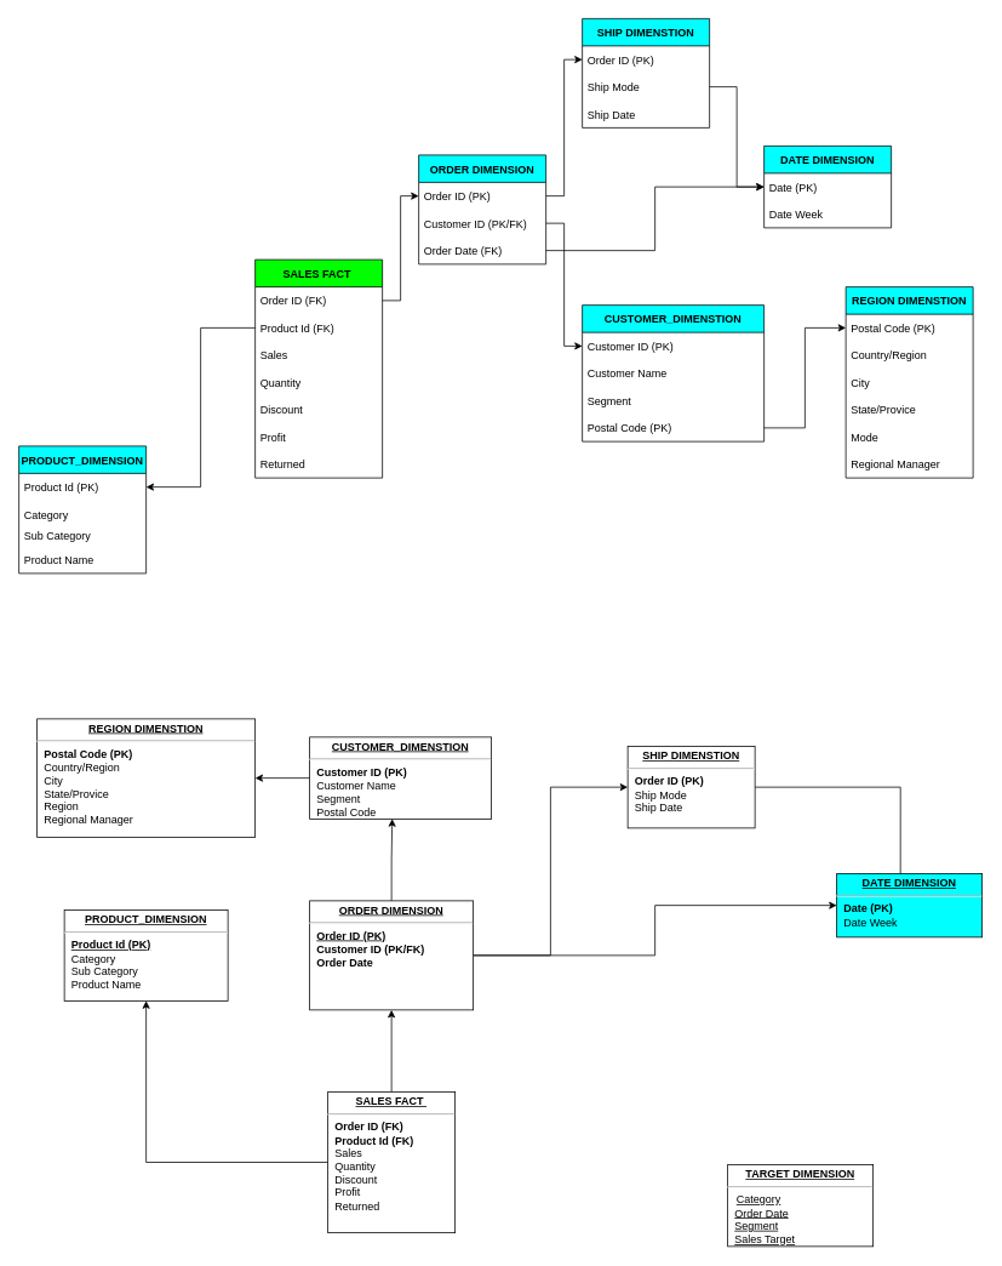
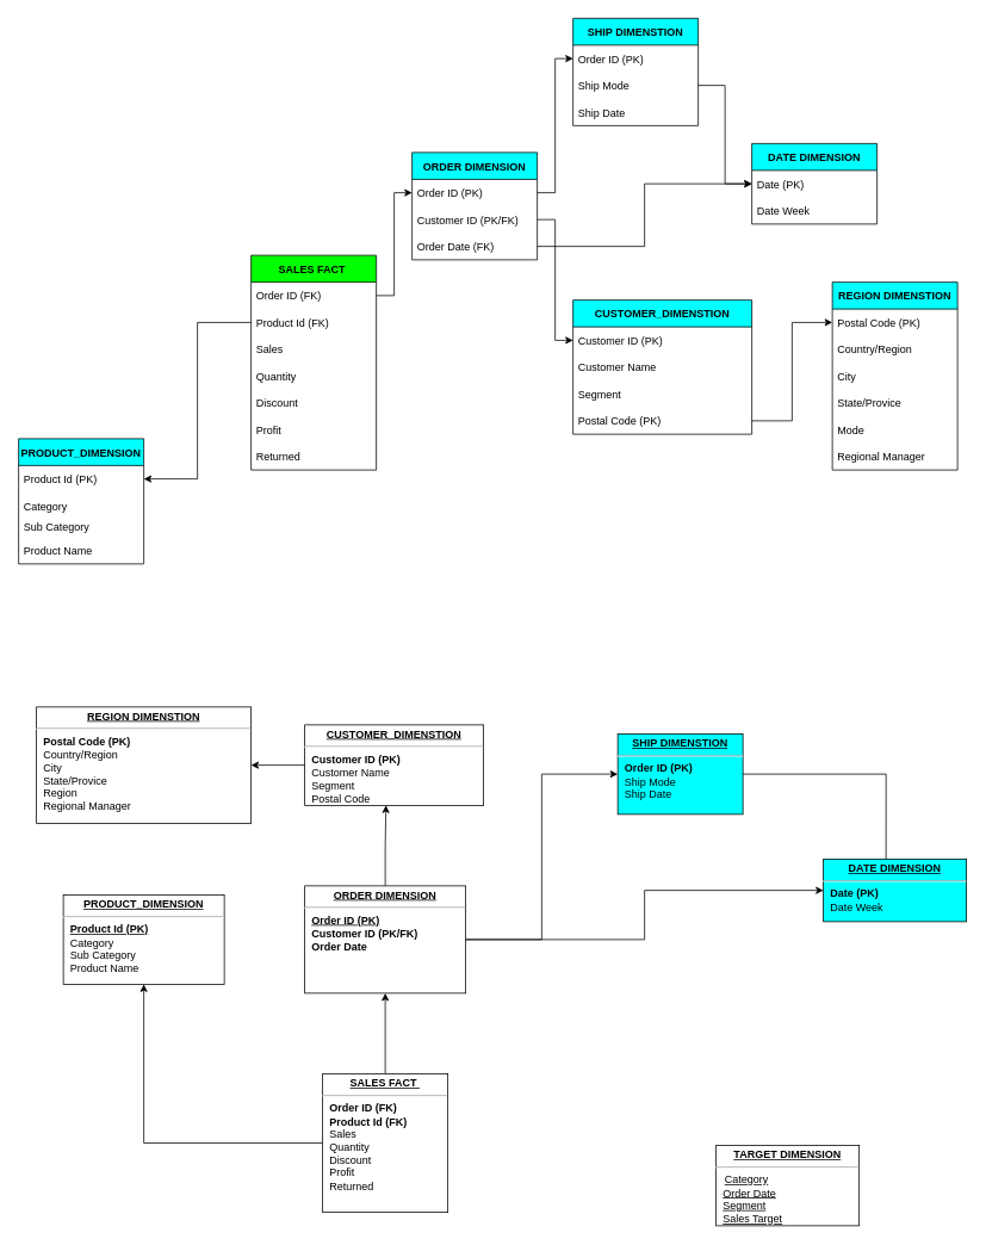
- <mxCell id="6" value="&lt;p style=&quot;margin: 0px ; margin-top: 4px ; text-align: center ; text-decoration: underline&quot;&gt;&lt;b&gt;SHIP DIMENSTION&lt;/b&gt;&lt;/p&gt;&lt;hr&gt;&lt;p style=&quot;margin: 0px ; margin-left: 8px&quot;&gt;&lt;b style=&quot;&quot;&gt;Order ID (PK)&lt;/b&gt;&lt;/p&gt;&lt;p style=&quot;margin: 0px ; margin-left: 8px&quot;&gt;Ship Mode&amp;nbsp;&lt;/p&gt;&lt;p style=&quot;margin: 0px ; margin-left: 8px&quot;&gt;&lt;span style=&quot;background-color: initial;&quot;&gt;Ship Date&lt;/span&gt;&lt;/p&gt;&lt;p style=&quot;margin: 0px ; margin-left: 8px&quot;&gt;&lt;br&gt;&lt;/p&gt;" style="verticalAlign=top;align=left;overflow=fill;fontSize=12;fontFamily=Helvetica;html=1;rounded=0;shadow=0;comic=0;labelBackgroundColor=none;strokeWidth=1" vertex="1" parent="1"><mxGeometry x="690" y="820" width="140" height="90" as="geometry" /></mxCell>
+ <mxCell id="6" value="&lt;p style=&quot;margin: 0px ; margin-top: 4px ; text-align: center ; text-decoration: underline&quot;&gt;&lt;b&gt;SHIP DIMENSTION&lt;/b&gt;&lt;/p&gt;&lt;hr&gt;&lt;p style=&quot;margin: 0px ; margin-left: 8px&quot;&gt;&lt;b style=&quot;&quot;&gt;Order ID (PK)&lt;/b&gt;&lt;/p&gt;&lt;p style=&quot;margin: 0px ; margin-left: 8px&quot;&gt;Ship Mode&amp;nbsp;&lt;/p&gt;&lt;p style=&quot;margin: 0px ; margin-left: 8px&quot;&gt;&lt;span style=&quot;background-color: initial;&quot;&gt;Ship Date&lt;/span&gt;&lt;/p&gt;&lt;p style=&quot;margin: 0px ; margin-left: 8px&quot;&gt;&lt;br&gt;&lt;/p&gt;" style="verticalAlign=top;align=left;overflow=fill;fontSize=12;fontFamily=Helvetica;html=1;rounded=0;shadow=0;comic=0;labelBackgroundColor=none;strokeWidth=1;fillColor=#00ffff;" vertex="1" parent="1"><mxGeometry x="690" y="820" width="140" height="90" as="geometry" /></mxCell>
